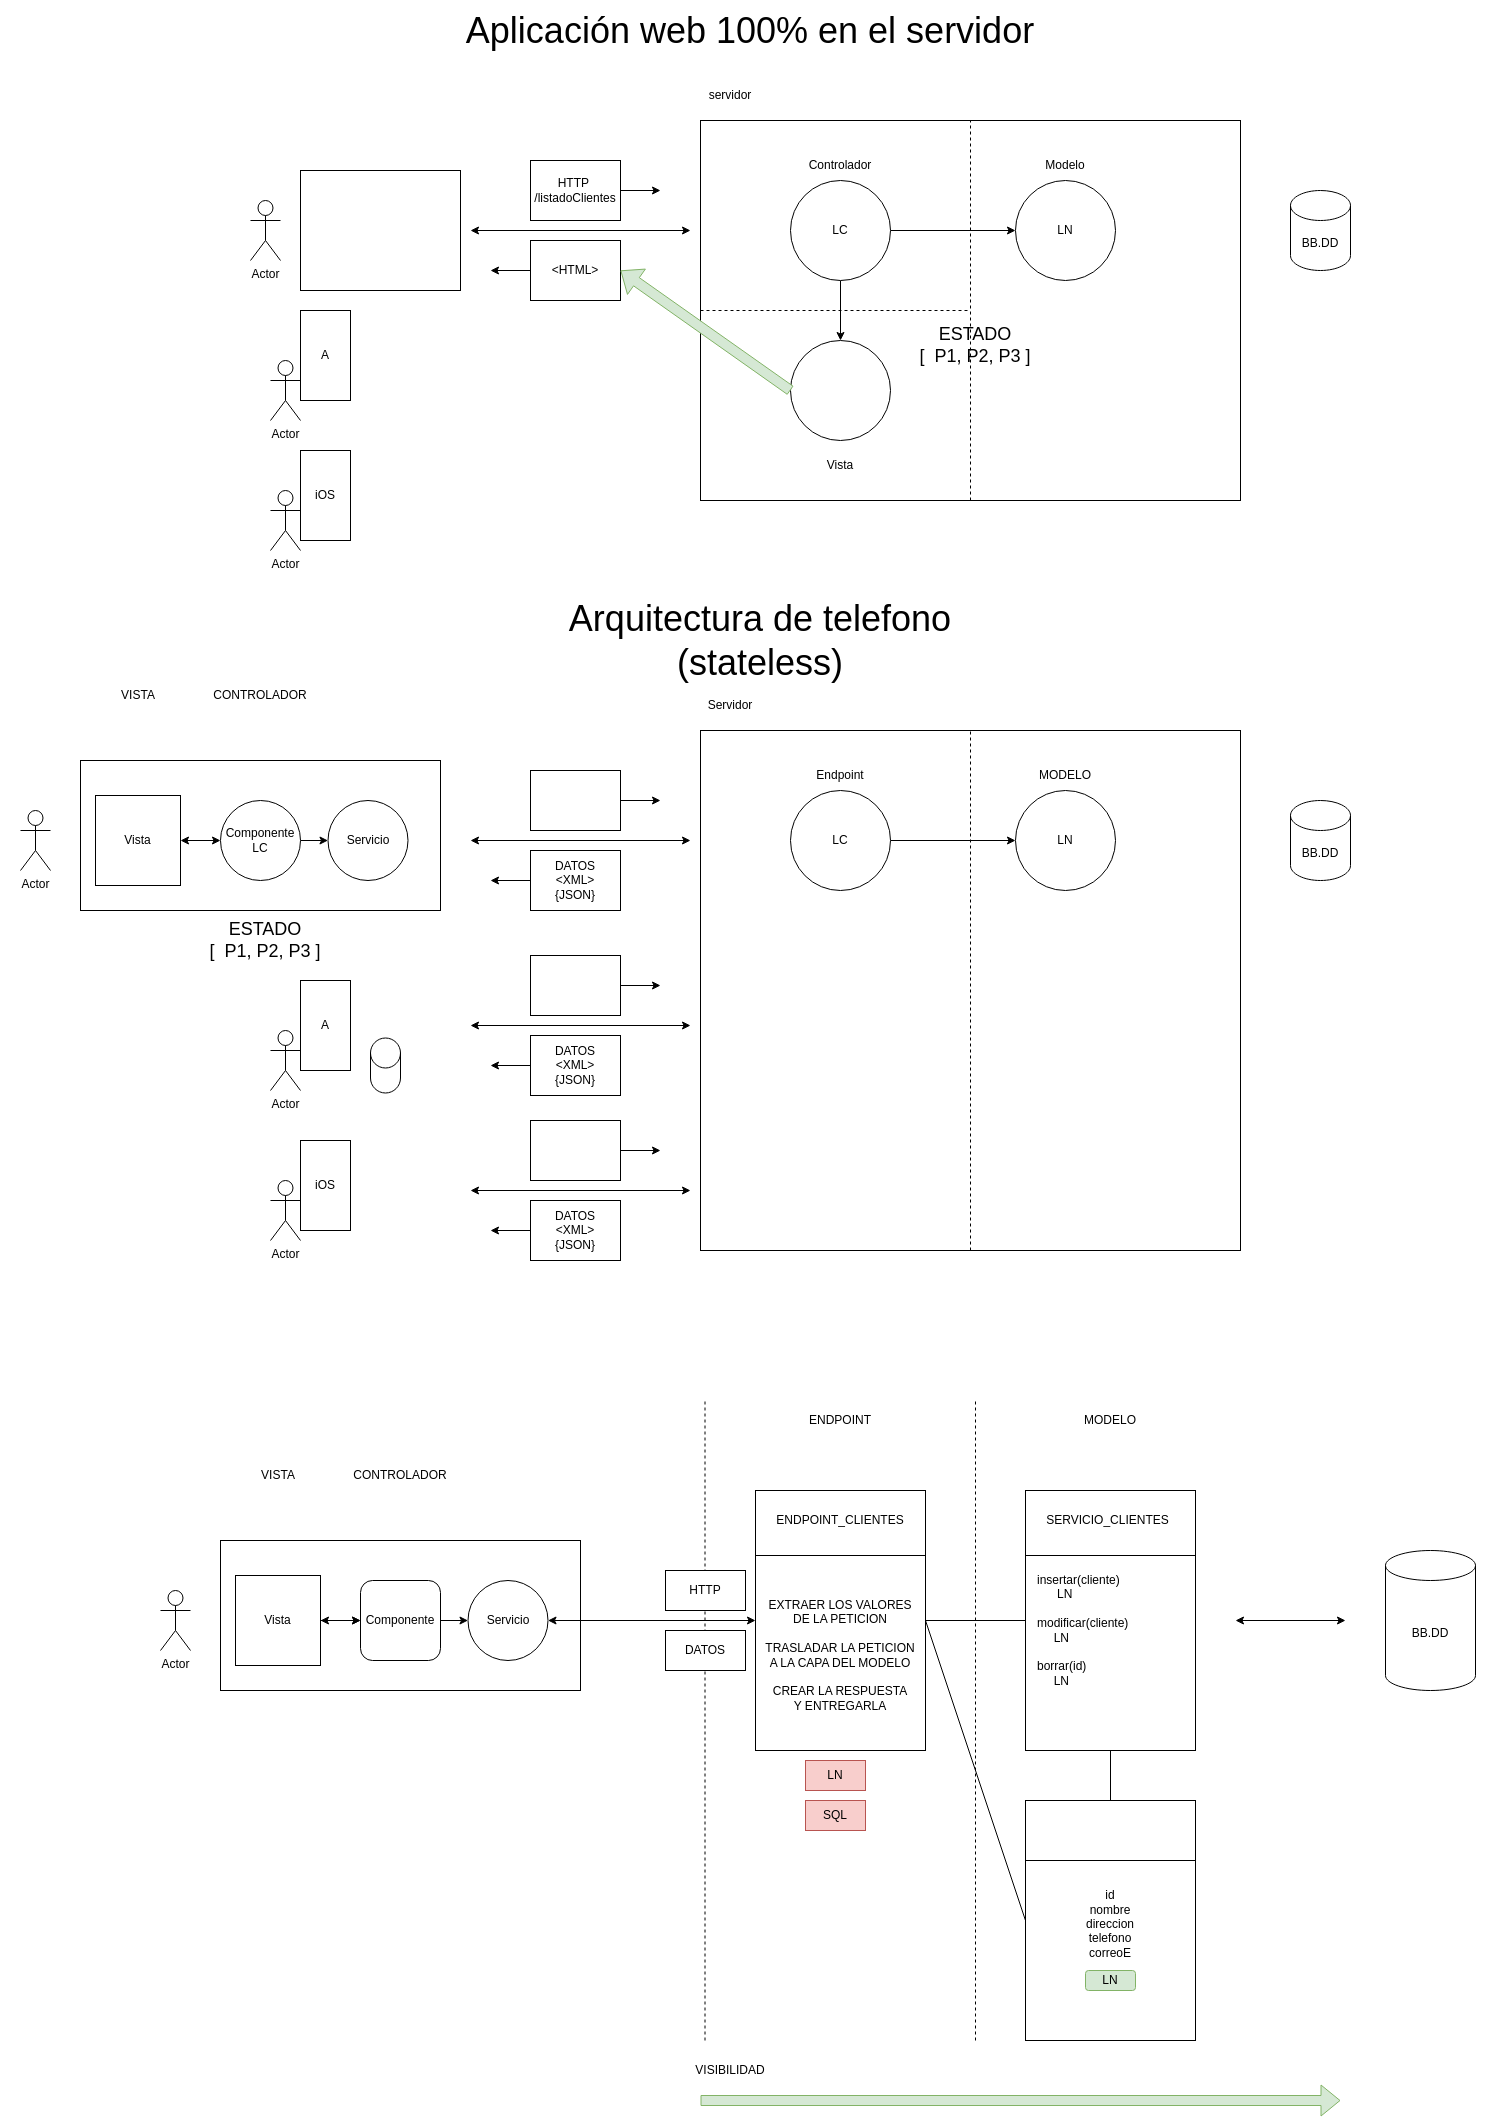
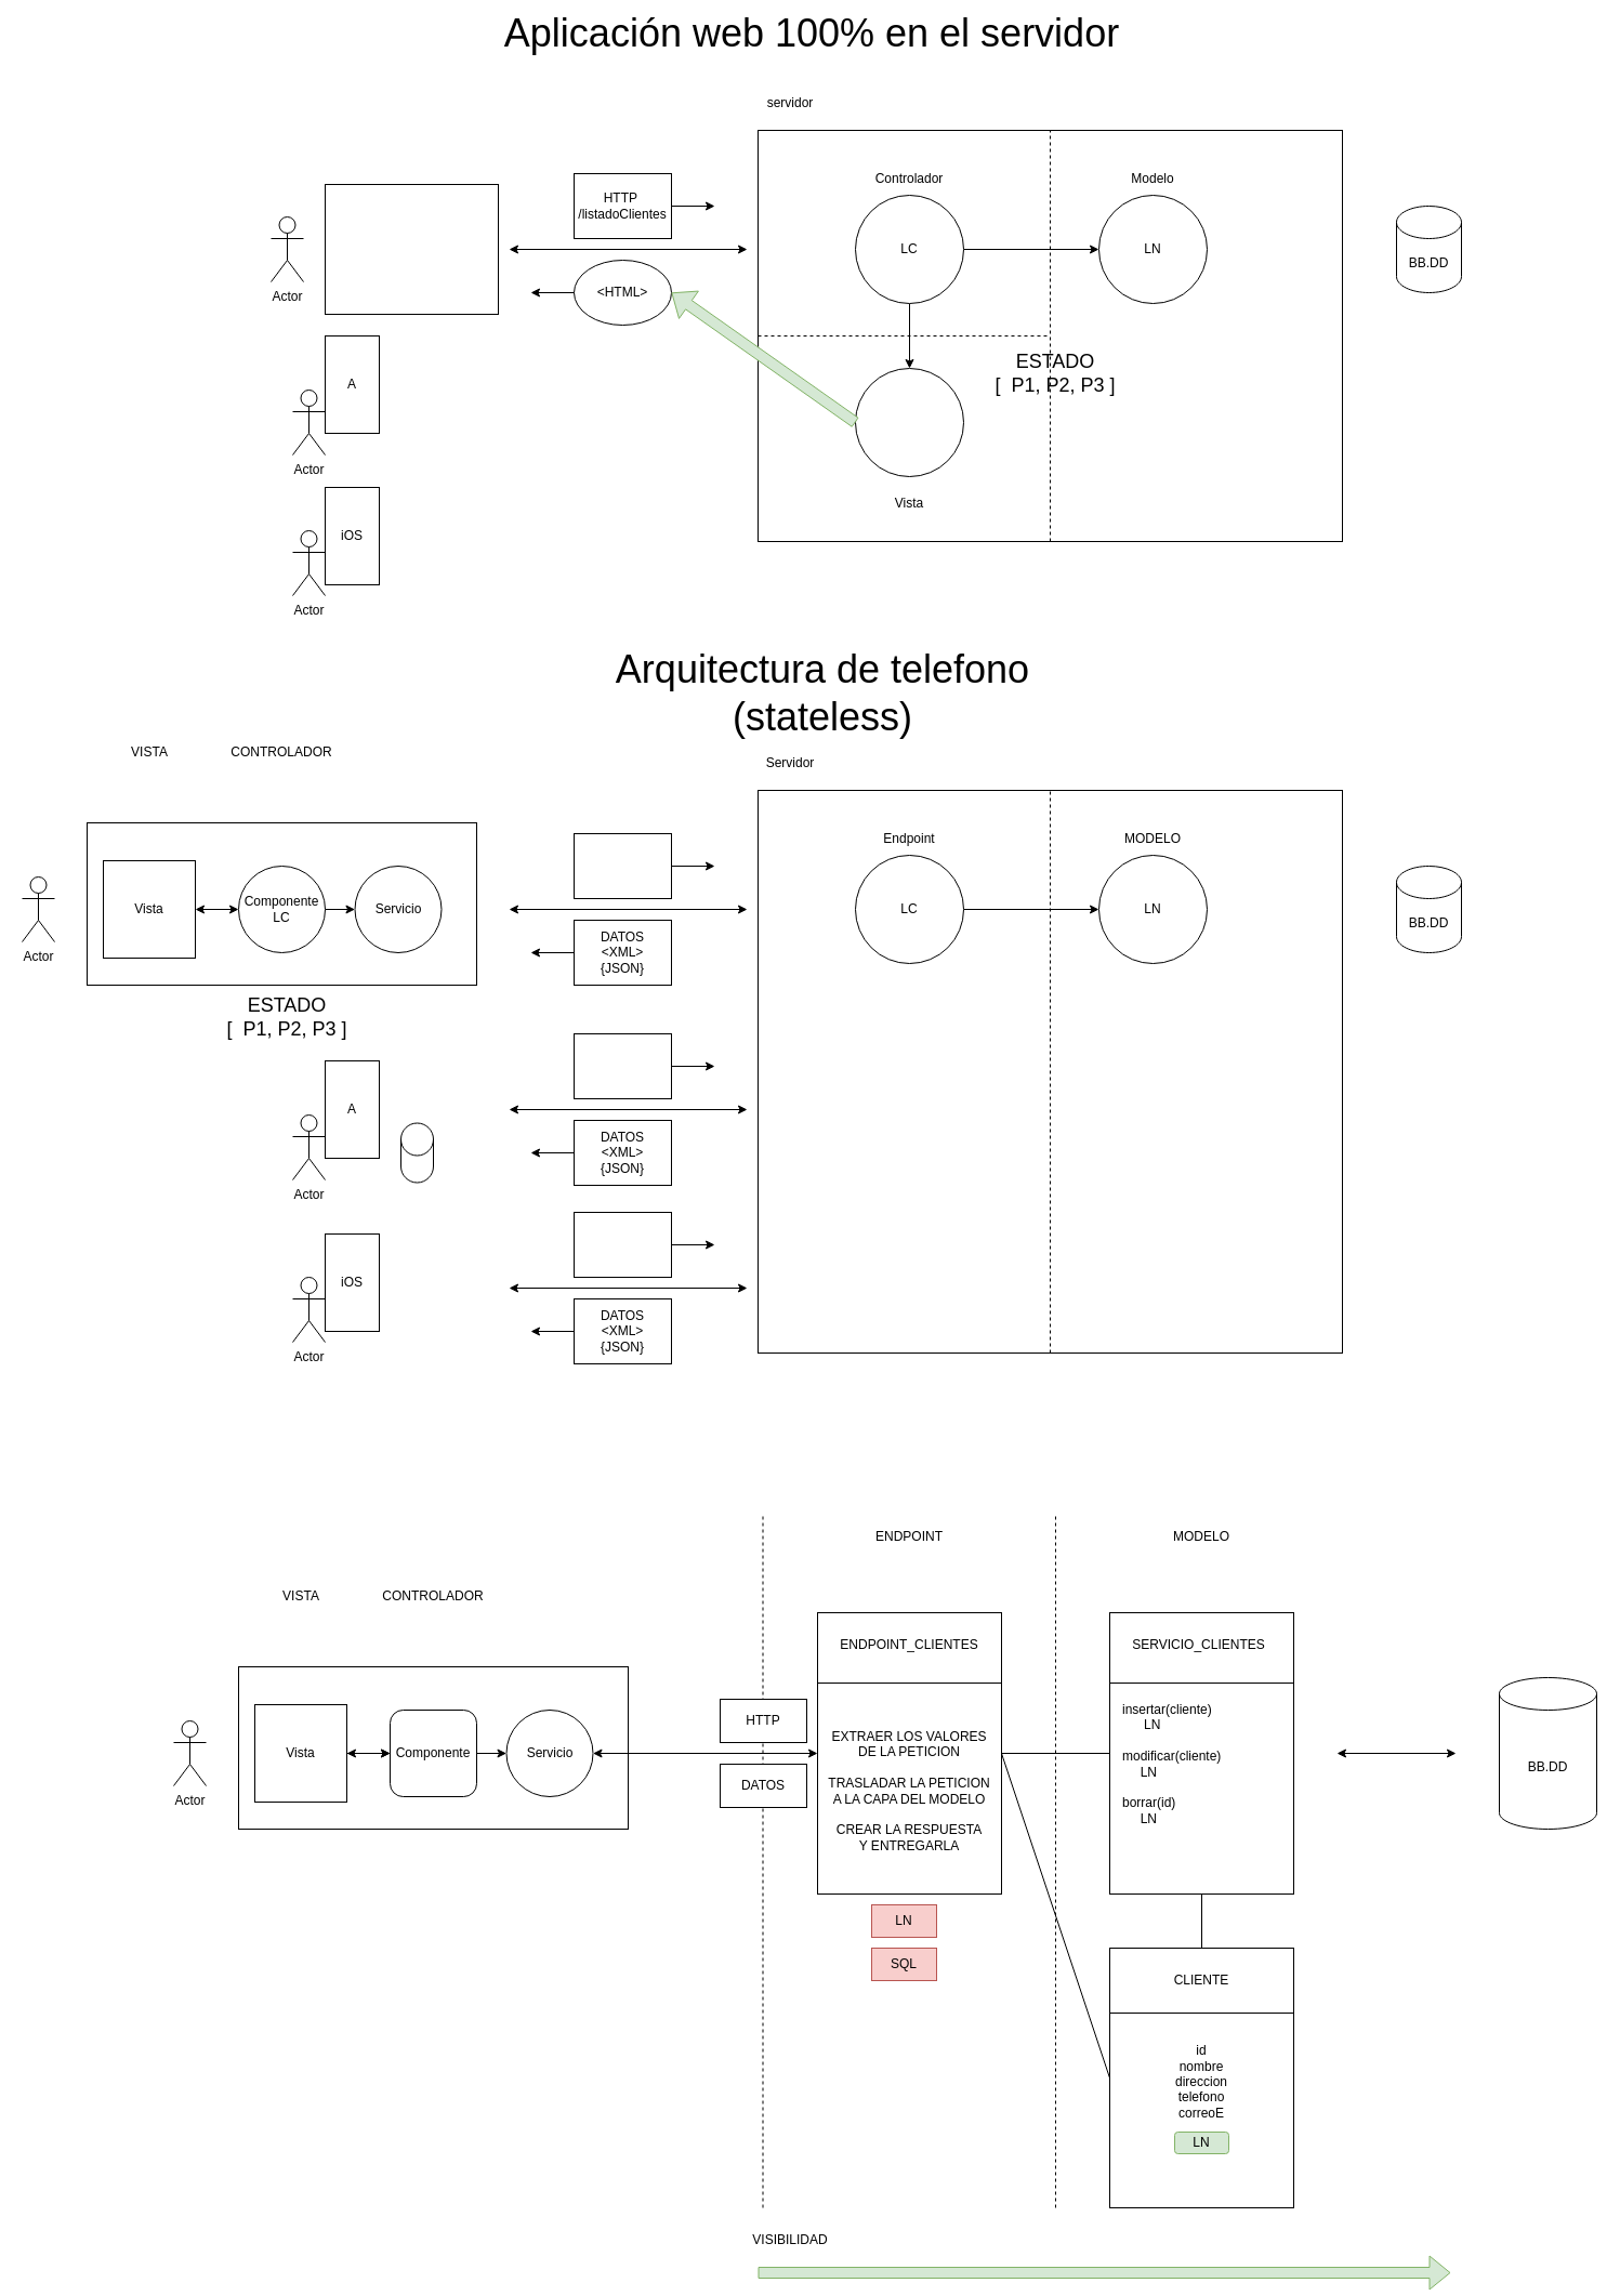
- <mxCell id="10" value="&amp;lt;HTML&amp;gt;" style="rounded=0;whiteSpace=wrap;html=1;" vertex="1" parent="1"><mxGeometry x="530" y="240" width="90" height="60" as="geometry" /></mxCell>
+ <mxCell id="10" value="&amp;lt;HTML&amp;gt;" style="ellipse;whiteSpace=wrap;html=1;" vertex="1" parent="1"><mxGeometry x="530" y="240" width="90" height="60" as="geometry" /></mxCell>
+ <mxCell id="21" value="CLIENTE" style="text;html=1;strokeColor=none;fillColor=none;align=center;verticalAlign=middle;whiteSpace=wrap;rounded=0;" vertex="1" parent="1"><mxGeometry x="1090" y="1820" width="40" height="20" as="geometry" /></mxCell>
